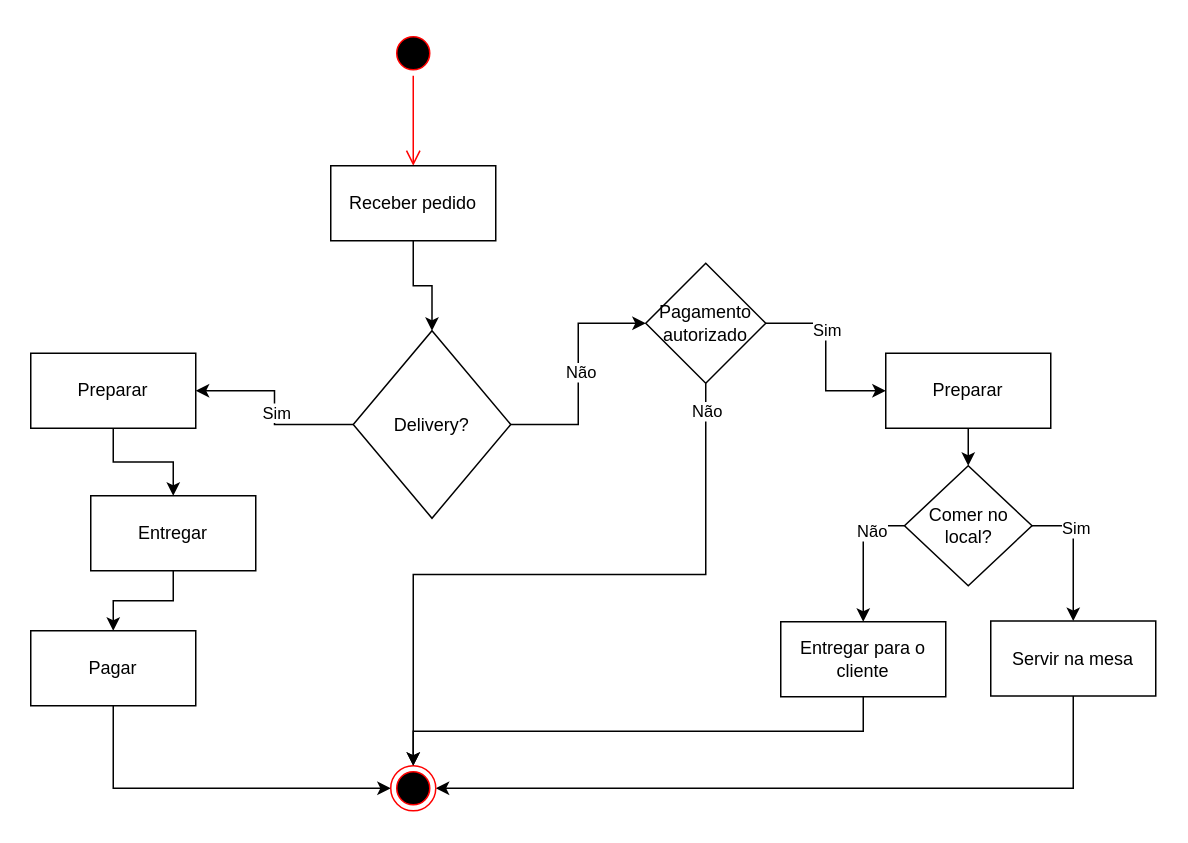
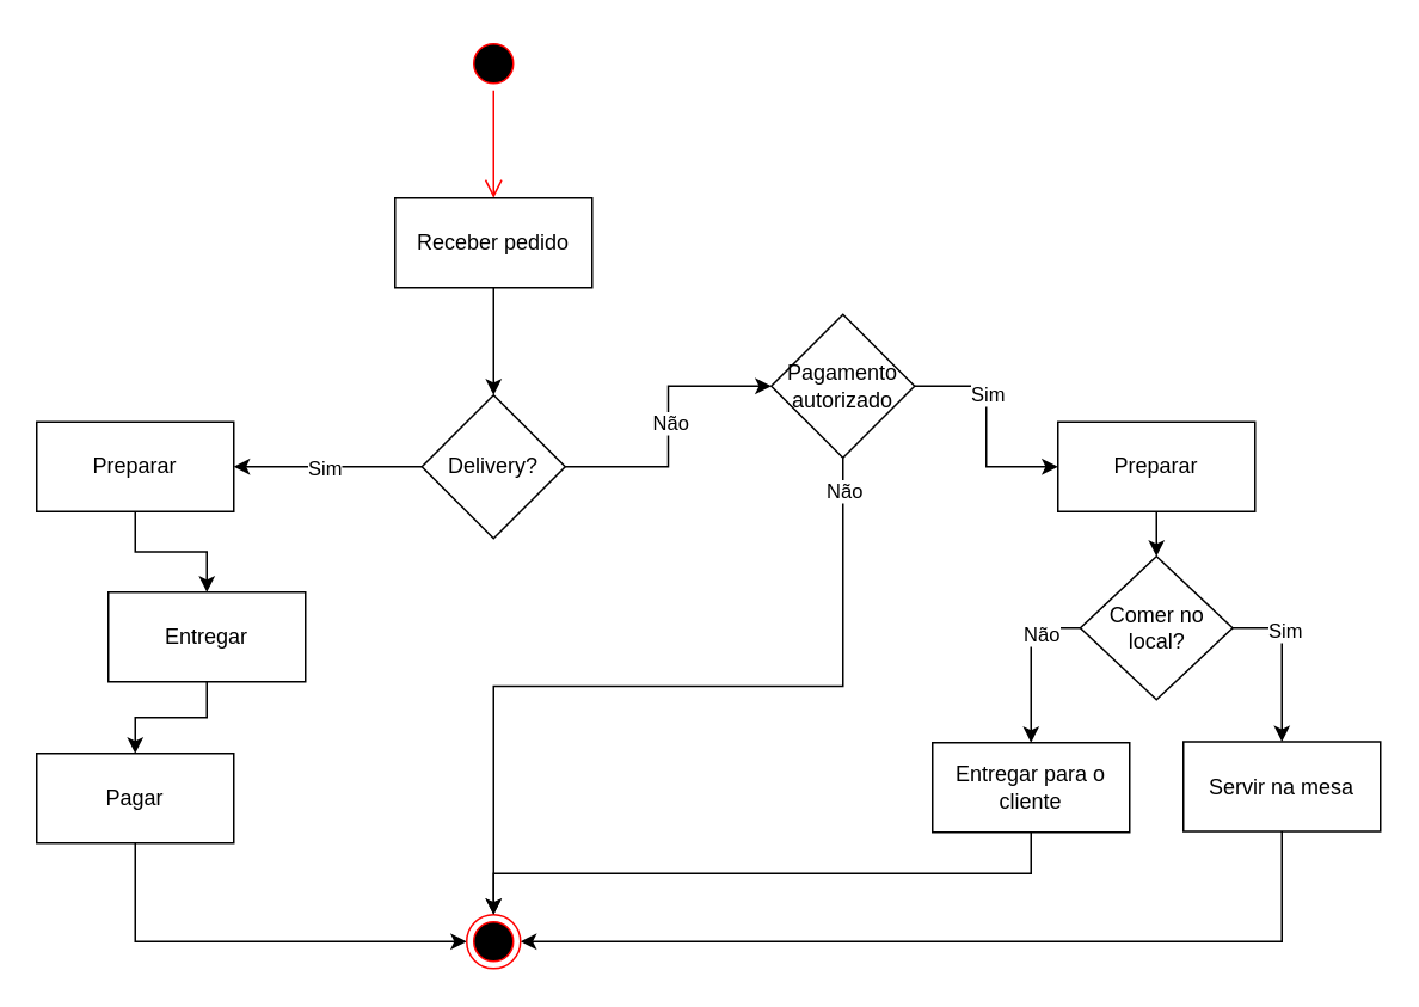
- <mxCell id="10" value="Delivery?" style="rhombus;whiteSpace=wrap;html=1;" parent="1" vertex="1"><mxGeometry x="235" y="220" width="105" height="125" as="geometry" /></mxCell>
+ <mxCell id="10" value="Delivery?" style="rhombus;whiteSpace=wrap;html=1;" parent="1" vertex="1"><mxGeometry x="235" y="220" width="80" height="80" as="geometry" /></mxCell>
